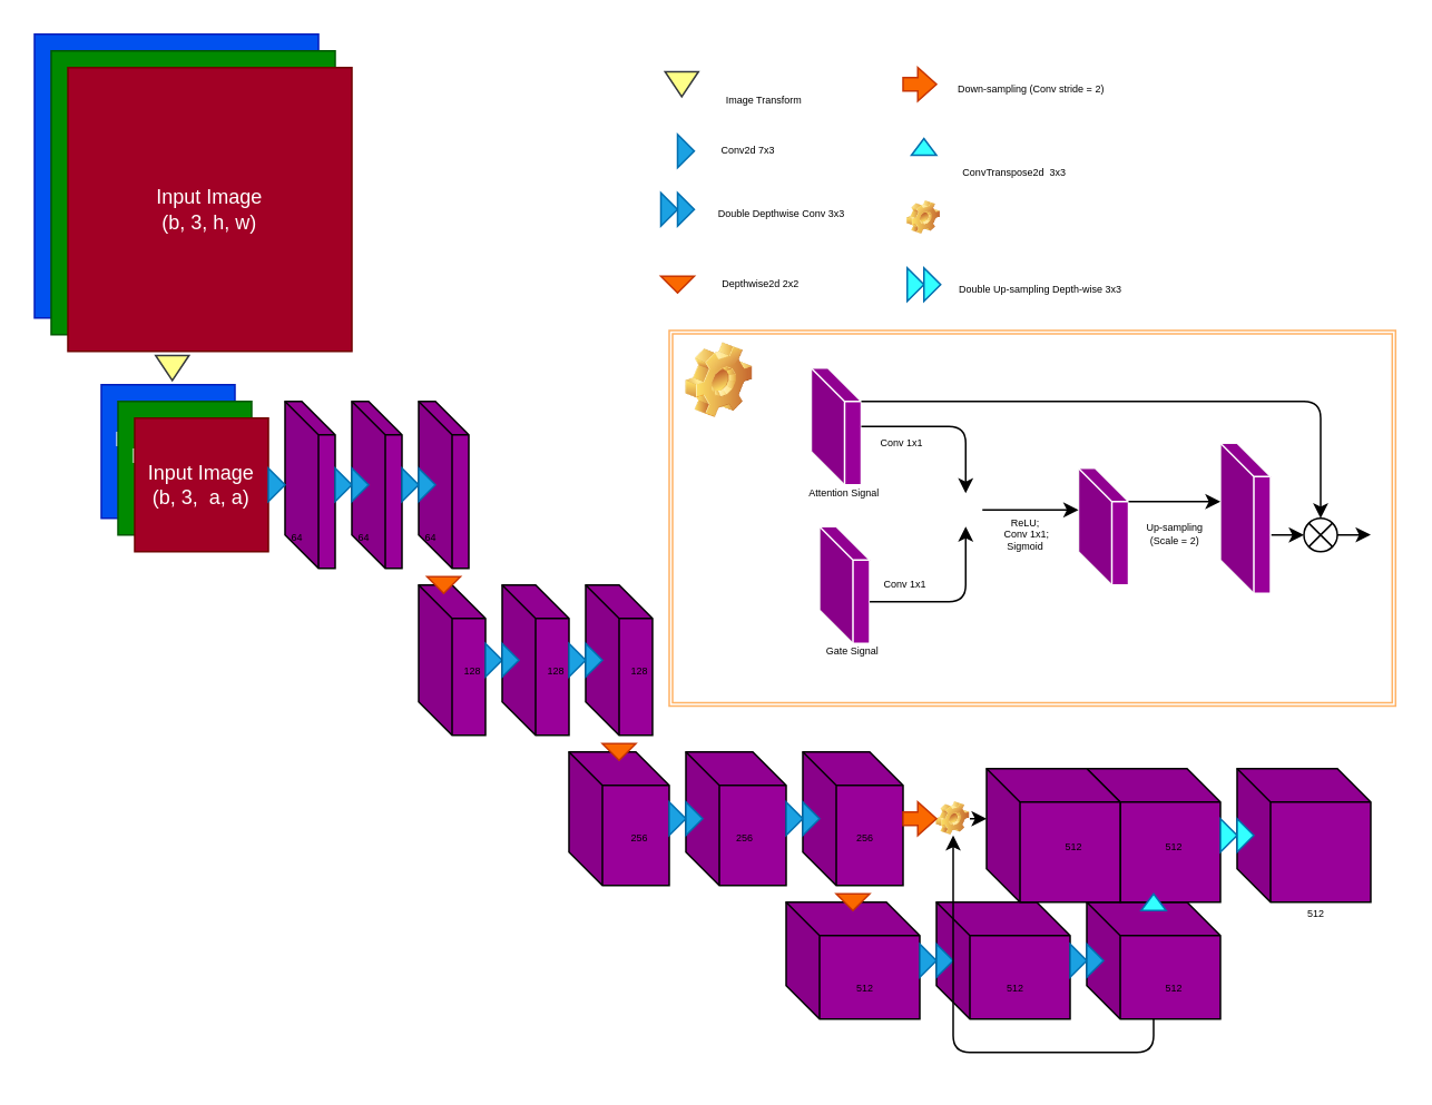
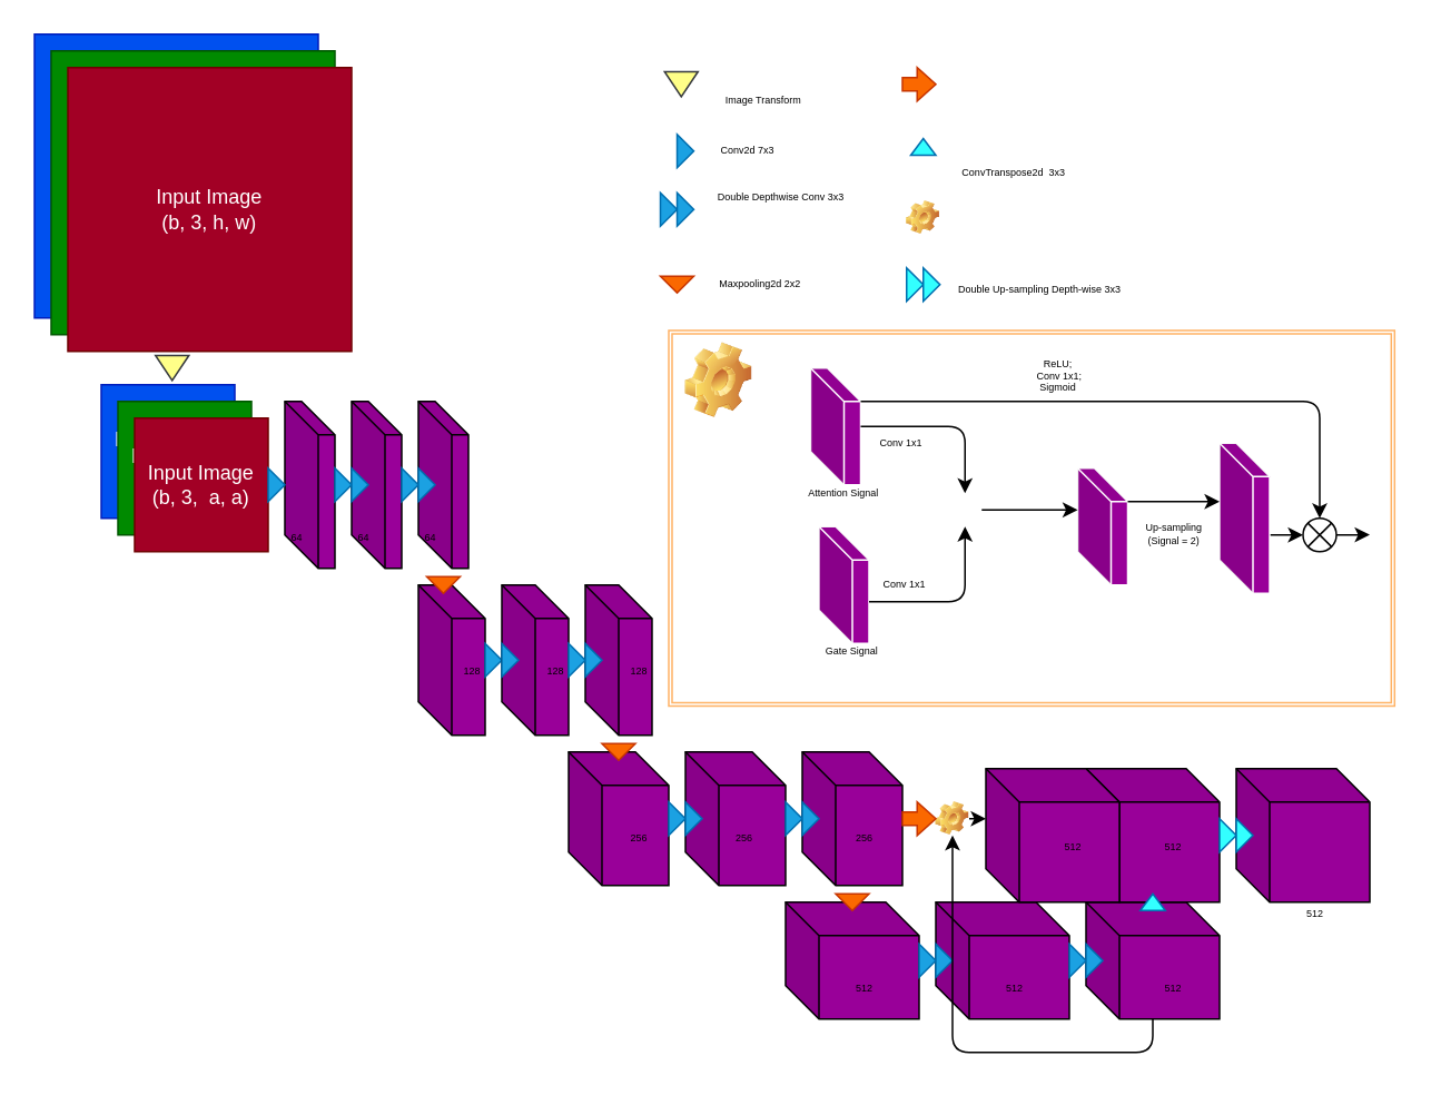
- <mxCell id="71" value="Down-sampling (Conv stride = 2)" style="text;html=1;strokeColor=none;fillColor=none;align=center;verticalAlign=middle;whiteSpace=wrap;rounded=0;fontSize=6;" vertex="1" parent="1"><mxGeometry x="567.5" y="45" width="97.5" height="15" as="geometry" /></mxCell>
- <mxCell id="57" value="Double Depthwise Conv 3x3" style="text;html=1;strokeColor=none;fillColor=none;align=center;verticalAlign=middle;whiteSpace=wrap;rounded=0;fontSize=6;" vertex="1" parent="1"><mxGeometry x="425" y="120" width="85" height="15" as="geometry" /></mxCell>
+ <mxCell id="57" value="Double Depthwise Conv 3x3" style="text;html=1;strokeColor=none;fillColor=none;align=center;verticalAlign=middle;whiteSpace=wrap;rounded=0;fontSize=6;" vertex="1" parent="1"><mxGeometry x="425" y="110" width="85" height="15" as="geometry" /></mxCell>
- <mxCell id="61" value="Depthwise2d 2x2" style="text;html=1;strokeColor=none;fillColor=none;align=center;verticalAlign=middle;whiteSpace=wrap;rounded=0;fontSize=6;" vertex="1" parent="1"><mxGeometry x="420" y="162.5" width="70" height="15" as="geometry" /></mxCell>
+ <mxCell id="61" value="Maxpooling2d 2x2" style="text;html=1;strokeColor=none;fillColor=none;align=center;verticalAlign=middle;whiteSpace=wrap;rounded=0;fontSize=6;" vertex="1" parent="1"><mxGeometry x="420" y="162.5" width="70" height="15" as="geometry" /></mxCell>
- <mxCell id="94" value="ReLU;&lt;br&gt;&amp;nbsp;Conv 1x1;&lt;br&gt;Sigmoid" style="text;html=1;strokeColor=none;fillColor=none;align=center;verticalAlign=middle;whiteSpace=wrap;rounded=0;fontSize=6;" vertex="1" parent="1"><mxGeometry x="590.63" y="310" width="45" height="20" as="geometry" /></mxCell>
+ <mxCell id="94" value="ReLU;&lt;br&gt;&amp;nbsp;Conv 1x1;&lt;br&gt;Sigmoid" style="text;html=1;strokeColor=none;fillColor=none;align=center;verticalAlign=middle;whiteSpace=wrap;rounded=0;fontSize=6;" vertex="1" parent="1"><mxGeometry x="610.63" y="215" width="45" height="20" as="geometry" /></mxCell>
- <mxCell id="99" value="Up-sampling&lt;br&gt;(Scale = 2)" style="text;html=1;strokeColor=none;fillColor=none;align=center;verticalAlign=middle;whiteSpace=wrap;rounded=0;fontSize=6;" vertex="1" parent="1"><mxGeometry x="672.5" y="305" width="60" height="30" as="geometry" /></mxCell>
+ <mxCell id="99" value="Up-sampling&lt;br&gt;(Signal = 2)" style="text;html=1;strokeColor=none;fillColor=none;align=center;verticalAlign=middle;whiteSpace=wrap;rounded=0;fontSize=6;" vertex="1" parent="1"><mxGeometry x="672.5" y="305" width="60" height="30" as="geometry" /></mxCell>
